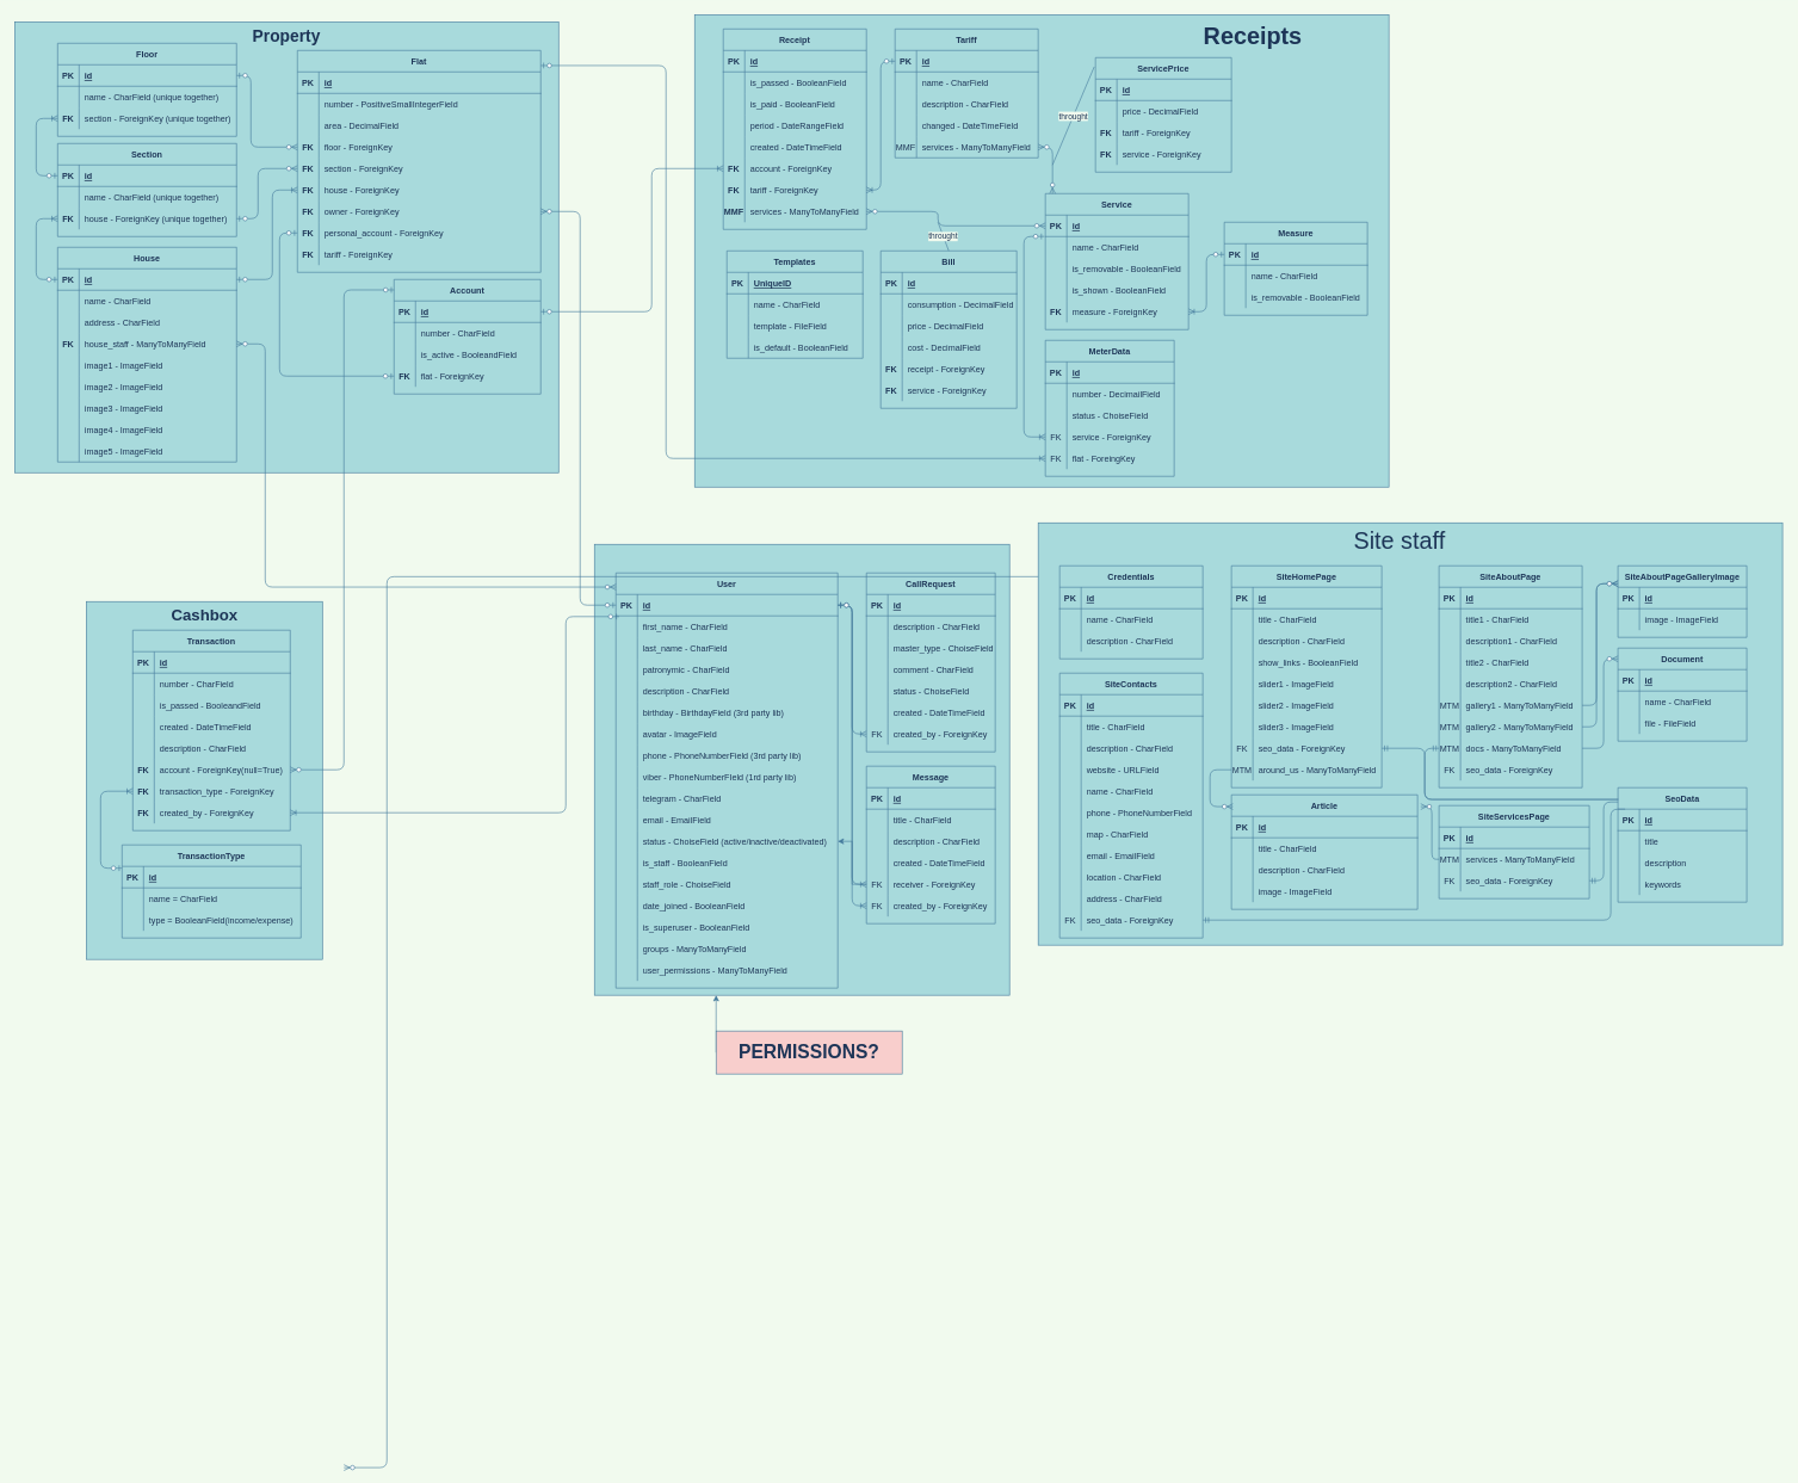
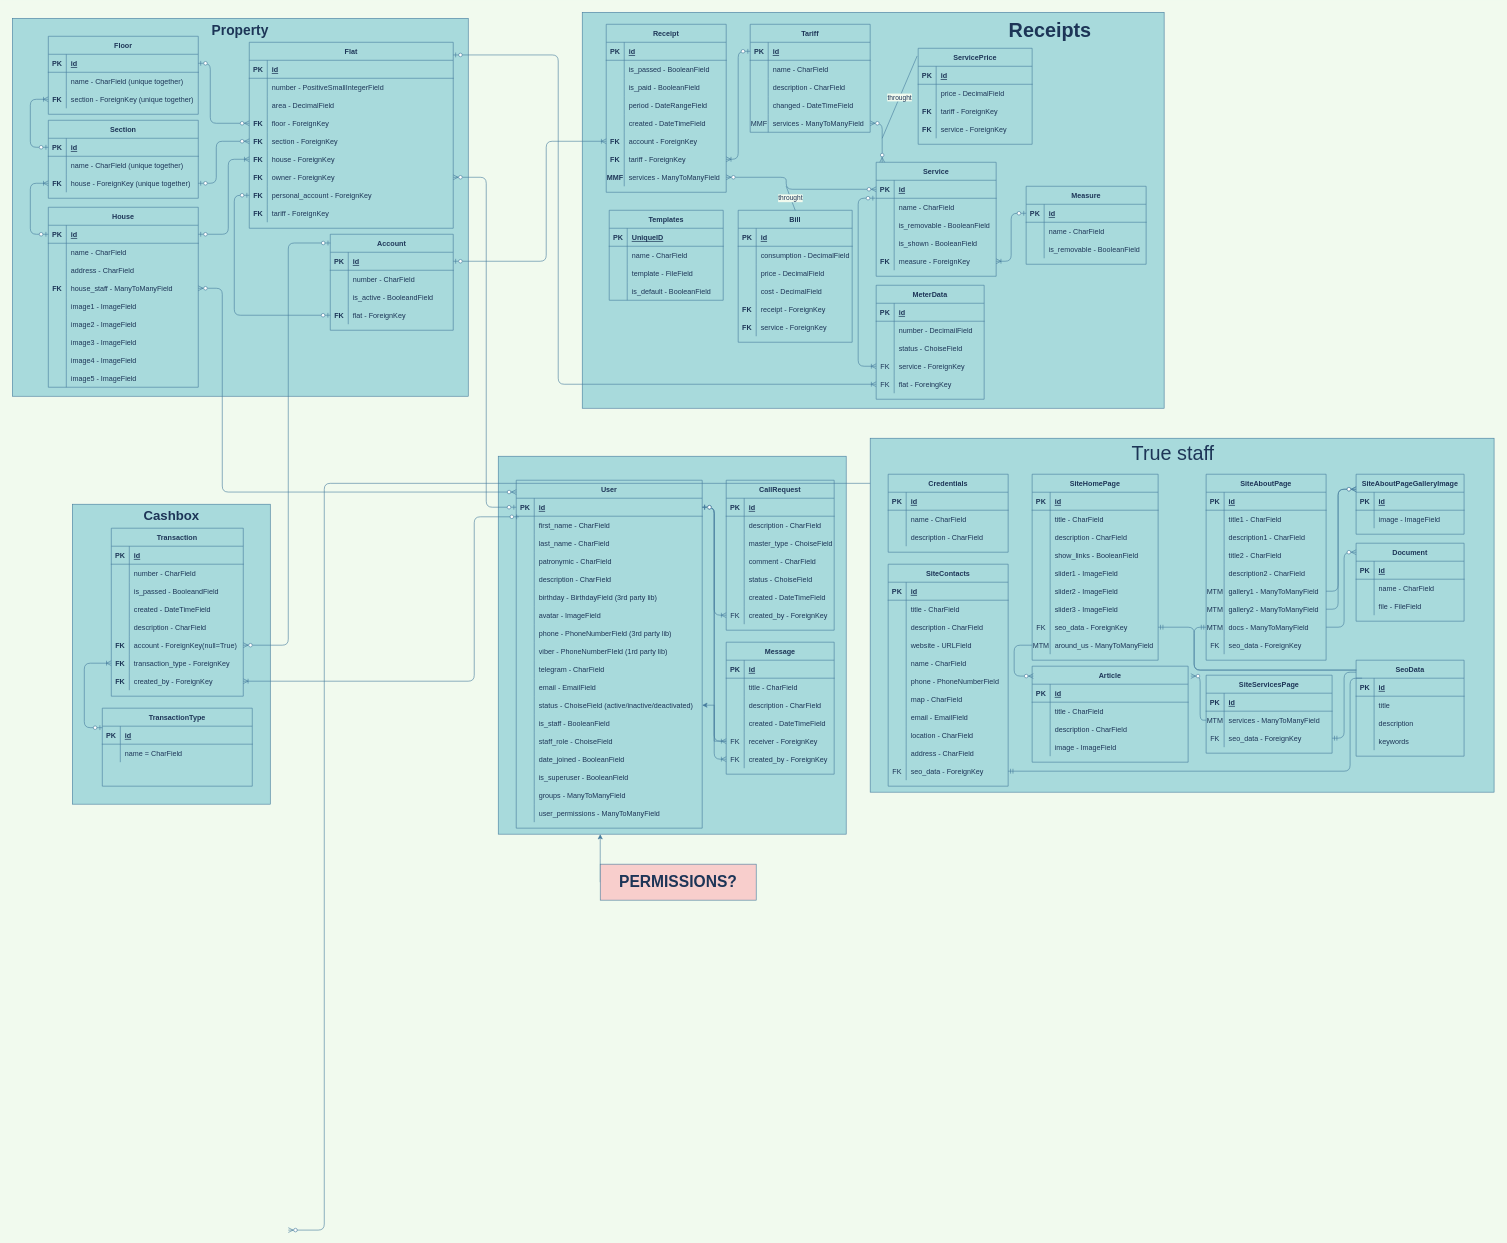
- <mxCell id="458" value="Site staff" style="text;html=1;strokeColor=none;fillColor=none;align=center;verticalAlign=middle;whiteSpace=wrap;rounded=0;fontSize=33;fontColor=#1D3557;" parent="390" vertex="1"><mxGeometry x="390" width="230" height="70" as="geometry" /></mxCell>
+ <mxCell id="458" value="True staff" style="text;html=1;strokeColor=none;fillColor=none;align=center;verticalAlign=middle;whiteSpace=wrap;rounded=0;fontSize=33;fontColor=#1D3557;" parent="390" vertex="1"><mxGeometry x="390" width="230" height="70" as="geometry" /></mxCell>
- <mxCell id="378" value="type = BooleanField(income/expense)" style="shape=partialRectangle;connectable=0;fillColor=none;top=0;left=0;bottom=0;right=0;align=left;spacingLeft=6;overflow=hidden;strokeColor=#457B9D;fontColor=#1D3557;" parent="376" vertex="1"><mxGeometry x="30" width="220" height="30" as="geometry" /></mxCell>
